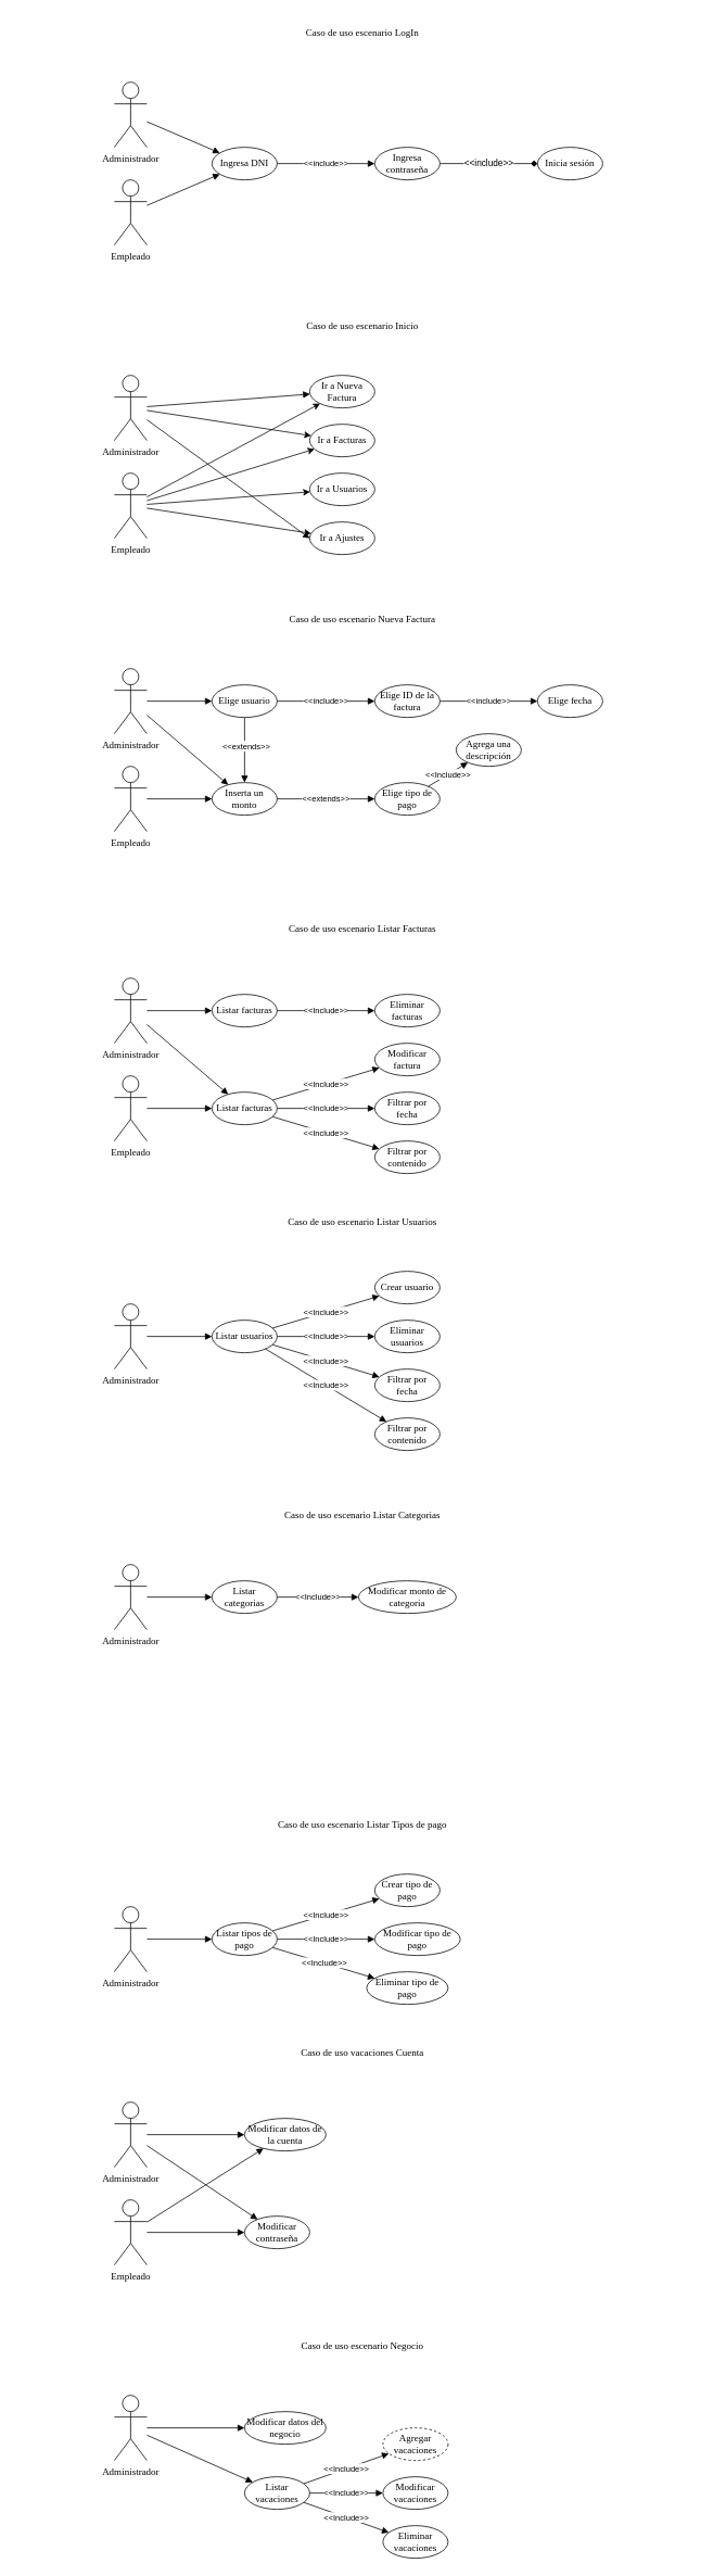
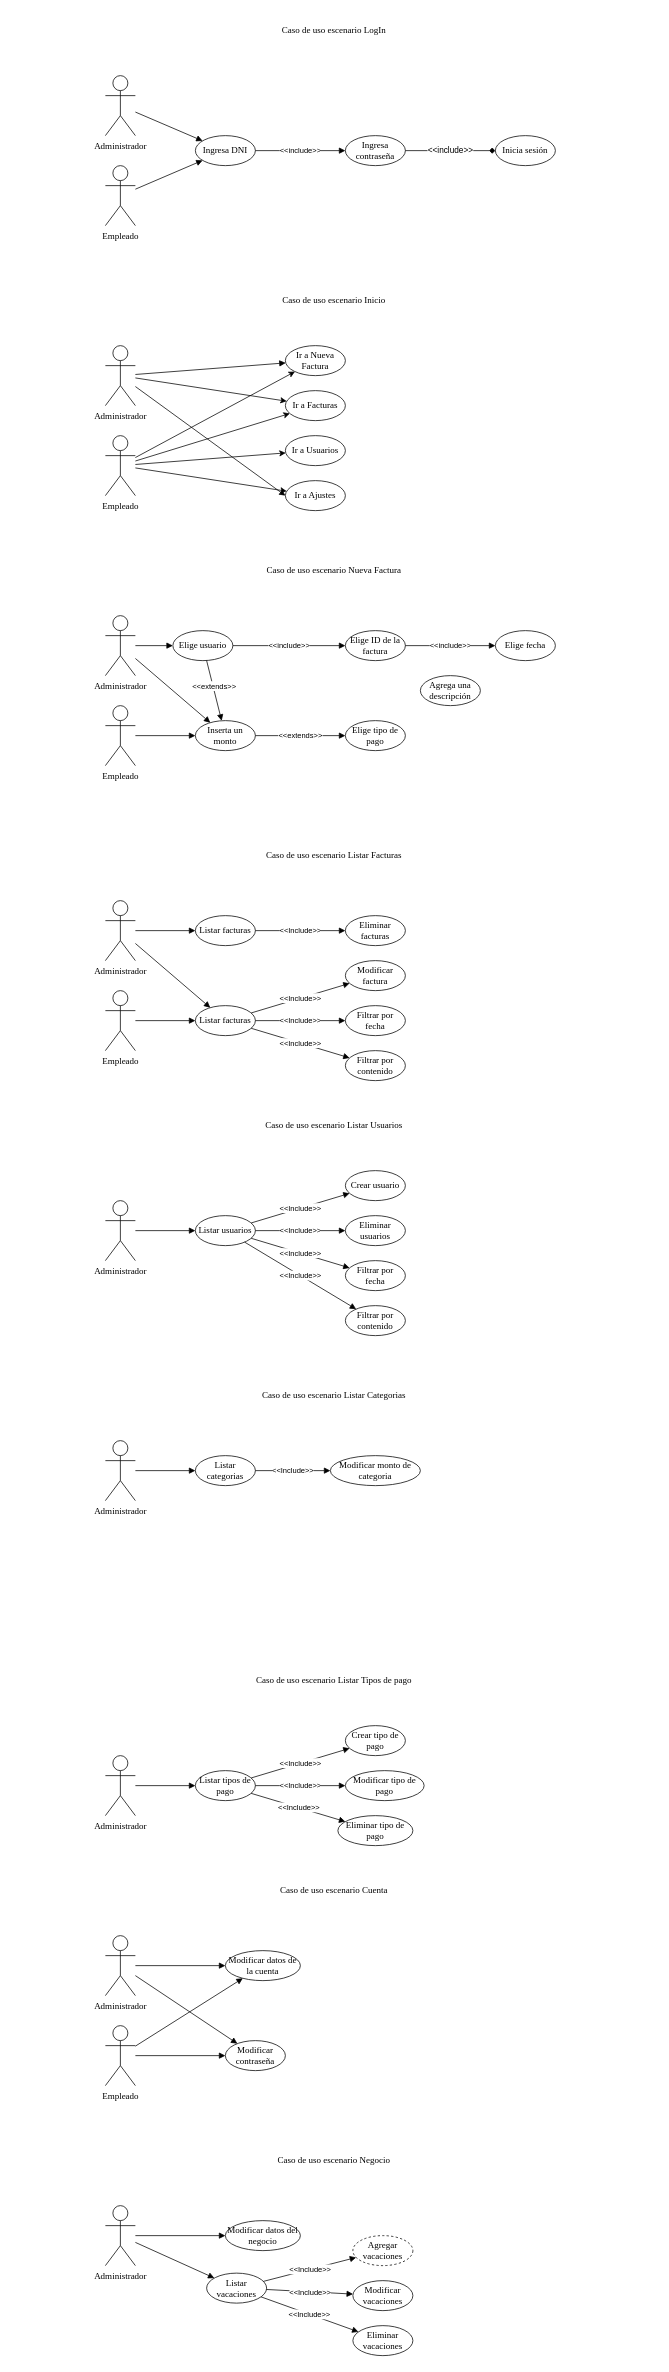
- <mxCell id="5" value="Elige usuario" style="ellipse;whiteSpace=wrap;html=1;strokeWidth=1;fontFamily=Calibri;" parent="1" vertex="1"><mxGeometry x="260" y="840" width="80" height="40" as="geometry" /></mxCell>
+ <mxCell id="5" value="Elige usuario" style="ellipse;whiteSpace=wrap;html=1;strokeWidth=1;fontFamily=Calibri;" parent="1" vertex="1"><mxGeometry x="230" y="840" width="80" height="40" as="geometry" /></mxCell>
- <mxCell id="16" value="&lt;font style=&quot;font-size: 10px;&quot;&gt;&amp;lt;&amp;lt;Include&amp;gt;&amp;gt;&lt;/font&gt;" style="rounded=0;orthogonalLoop=1;jettySize=auto;html=1;endArrow=block;endFill=1;" parent="1" source="11" target="12" edge="1"><mxGeometry relative="1" as="geometry"><mxPoint x="540" y="1040" as="sourcePoint" /><mxPoint x="660" y="980" as="targetPoint" /></mxGeometry></mxCell>
- <mxCell id="64" value="Caso de uso vacaciones Cuenta" style="text;html=1;strokeColor=none;fillColor=none;align=center;verticalAlign=middle;whiteSpace=wrap;rounded=0;fontFamily=Calibri;" parent="1" vertex="1"><mxGeometry y="2500" width="850" height="40" as="geometry" x="20" /></mxCell>
+ <mxCell id="64" value="Caso de uso escenario Cuenta" style="text;html=1;strokeColor=none;fillColor=none;align=center;verticalAlign=middle;whiteSpace=wrap;rounded=0;fontFamily=Calibri;" parent="1" vertex="1"><mxGeometry y="2500" width="850" height="40" as="geometry" x="20" /></mxCell>
- <mxCell id="76" value="Listar vacaciones" style="ellipse;whiteSpace=wrap;html=1;strokeWidth=1;fontFamily=Calibri;" parent="1" vertex="1"><mxGeometry x="300" y="3040" width="80" height="40" as="geometry" /></mxCell>
+ <mxCell id="76" value="Listar vacaciones" style="ellipse;whiteSpace=wrap;html=1;strokeWidth=1;fontFamily=Calibri;" parent="1" vertex="1"><mxGeometry x="275" y="3030" width="80" height="40" as="geometry" /></mxCell>
